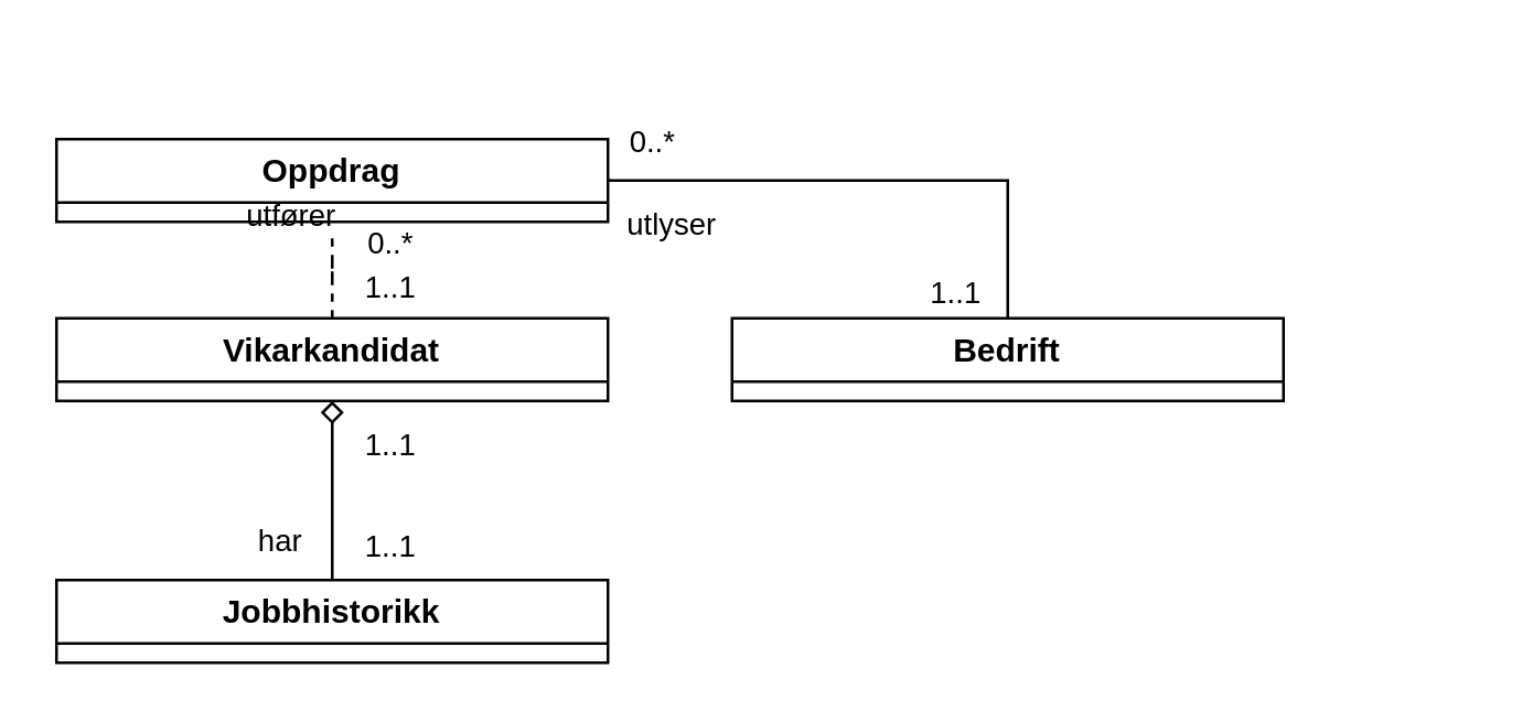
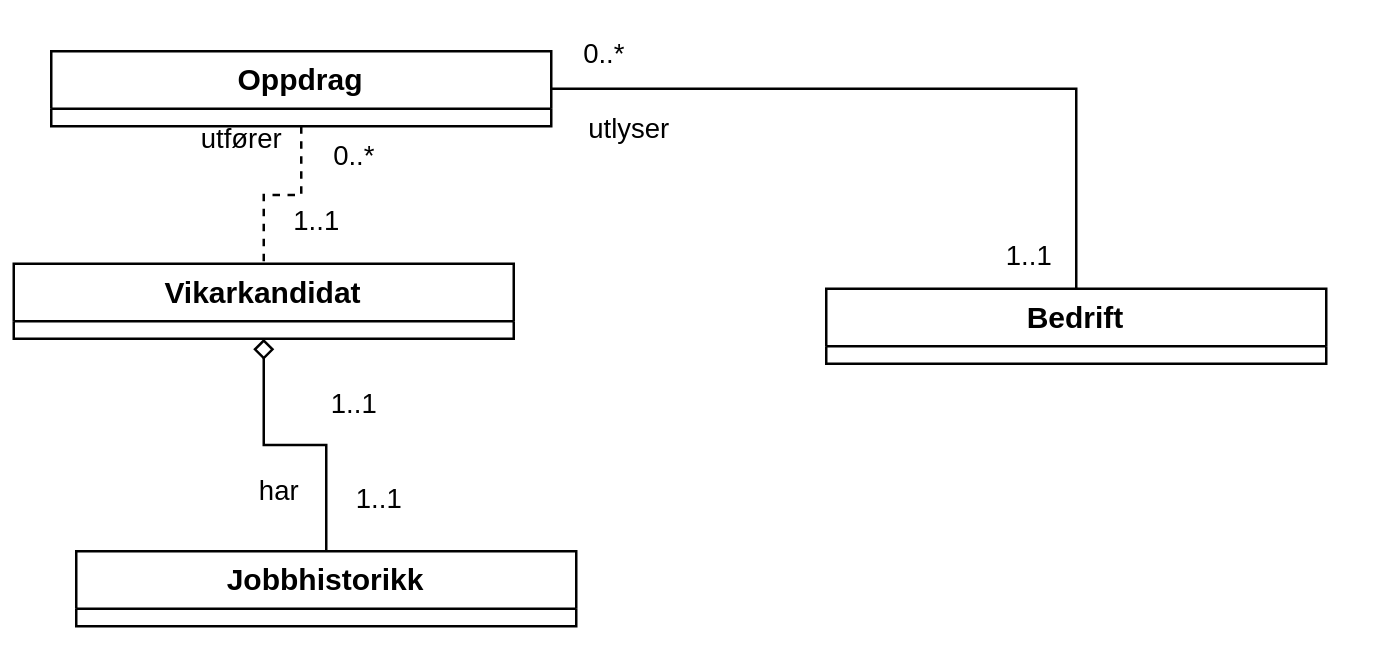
- <mxCell id="15" value="Oppdrag" style="swimlane;whiteSpace=wrap;html=1;" vertex="1" parent="1"><mxGeometry x="20" y="50" width="200" height="30" as="geometry" /></mxCell>
+ <mxCell id="15" value="Oppdrag" style="swimlane;whiteSpace=wrap;html=1;" vertex="1" parent="1"><mxGeometry x="20" y="20" width="200" height="30" as="geometry" /></mxCell>
- <mxCell id="2" value="Vikarkandidat" style="swimlane;whiteSpace=wrap;html=1;" vertex="1" parent="1"><mxGeometry x="20" y="115" width="200" height="30" as="geometry" /></mxCell>
+ <mxCell id="2" value="Vikarkandidat" style="swimlane;whiteSpace=wrap;html=1;" vertex="1" parent="1"><mxGeometry x="5" y="105" width="200" height="30" as="geometry" /></mxCell>
- <mxCell id="16" value="Bedrift" style="swimlane;whiteSpace=wrap;html=1;" vertex="1" parent="1"><mxGeometry x="265" y="115" width="200" height="30" as="geometry" /></mxCell>
+ <mxCell id="16" value="Bedrift" style="swimlane;whiteSpace=wrap;html=1;" vertex="1" parent="1"><mxGeometry x="330" y="115" width="200" height="30" as="geometry" /></mxCell>
- <mxCell id="6" value="Jobbhistorikk" style="swimlane;whiteSpace=wrap;html=1;" vertex="1" parent="1"><mxGeometry x="20" y="210" width="200" height="30" as="geometry" /></mxCell>
+ <mxCell id="6" value="Jobbhistorikk" style="swimlane;whiteSpace=wrap;html=1;" vertex="1" parent="1"><mxGeometry x="30" y="220" width="200" height="30" as="geometry" /></mxCell>
